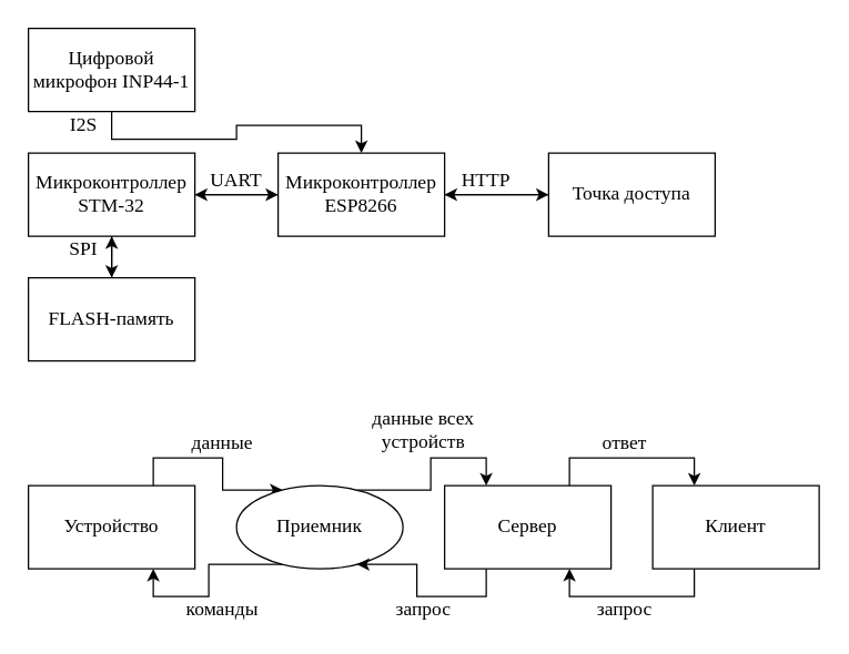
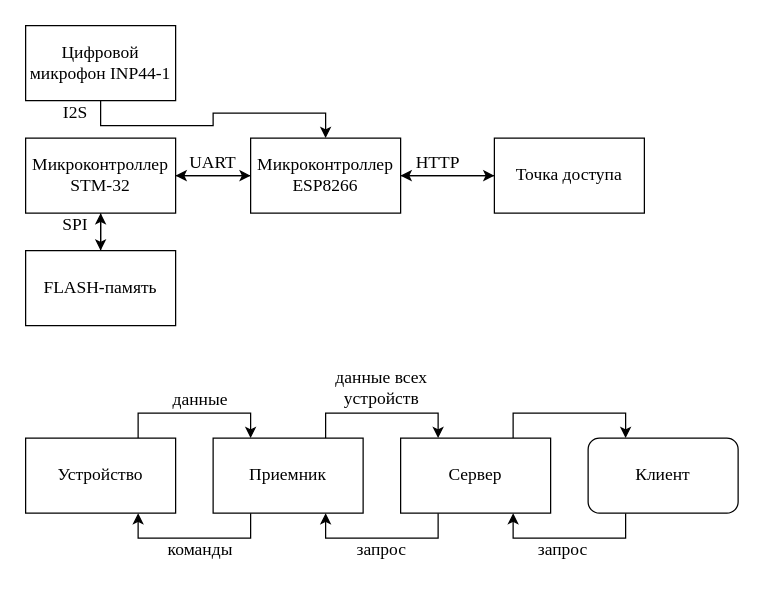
- <mxCell id="31" value="ответ" style="text;html=1;strokeColor=none;fillColor=none;align=center;verticalAlign=middle;whiteSpace=wrap;rounded=0;fontFamily=Times New Roman;fontSize=14;" vertex="1" parent="1"><mxGeometry x="430" y="310" width="40" height="20" as="geometry" /></mxCell>
- <mxCell id="18" value="Приемник" style="ellipse;whiteSpace=wrap;html=1;fontFamily=Times New Roman;fontSize=14;" vertex="1" parent="1"><mxGeometry x="170" y="350" width="120" height="60" as="geometry" /></mxCell>
+ <mxCell id="18" value="Приемник" style="rounded=0;whiteSpace=wrap;html=1;fontFamily=Times New Roman;fontSize=14;" vertex="1" parent="1"><mxGeometry x="170" y="350" width="120" height="60" as="geometry" /></mxCell>
- <mxCell id="23" value="Клиент" style="rounded=0;whiteSpace=wrap;html=1;fontFamily=Times New Roman;fontSize=14;" vertex="1" parent="1"><mxGeometry x="470" y="350" width="120" height="60" as="geometry" /></mxCell>
+ <mxCell id="23" value="Клиент" style="whiteSpace=wrap;html=1;fontFamily=Times New Roman;fontSize=14;rounded=1;" vertex="1" parent="1"><mxGeometry x="470" y="350" width="120" height="60" as="geometry" /></mxCell>
